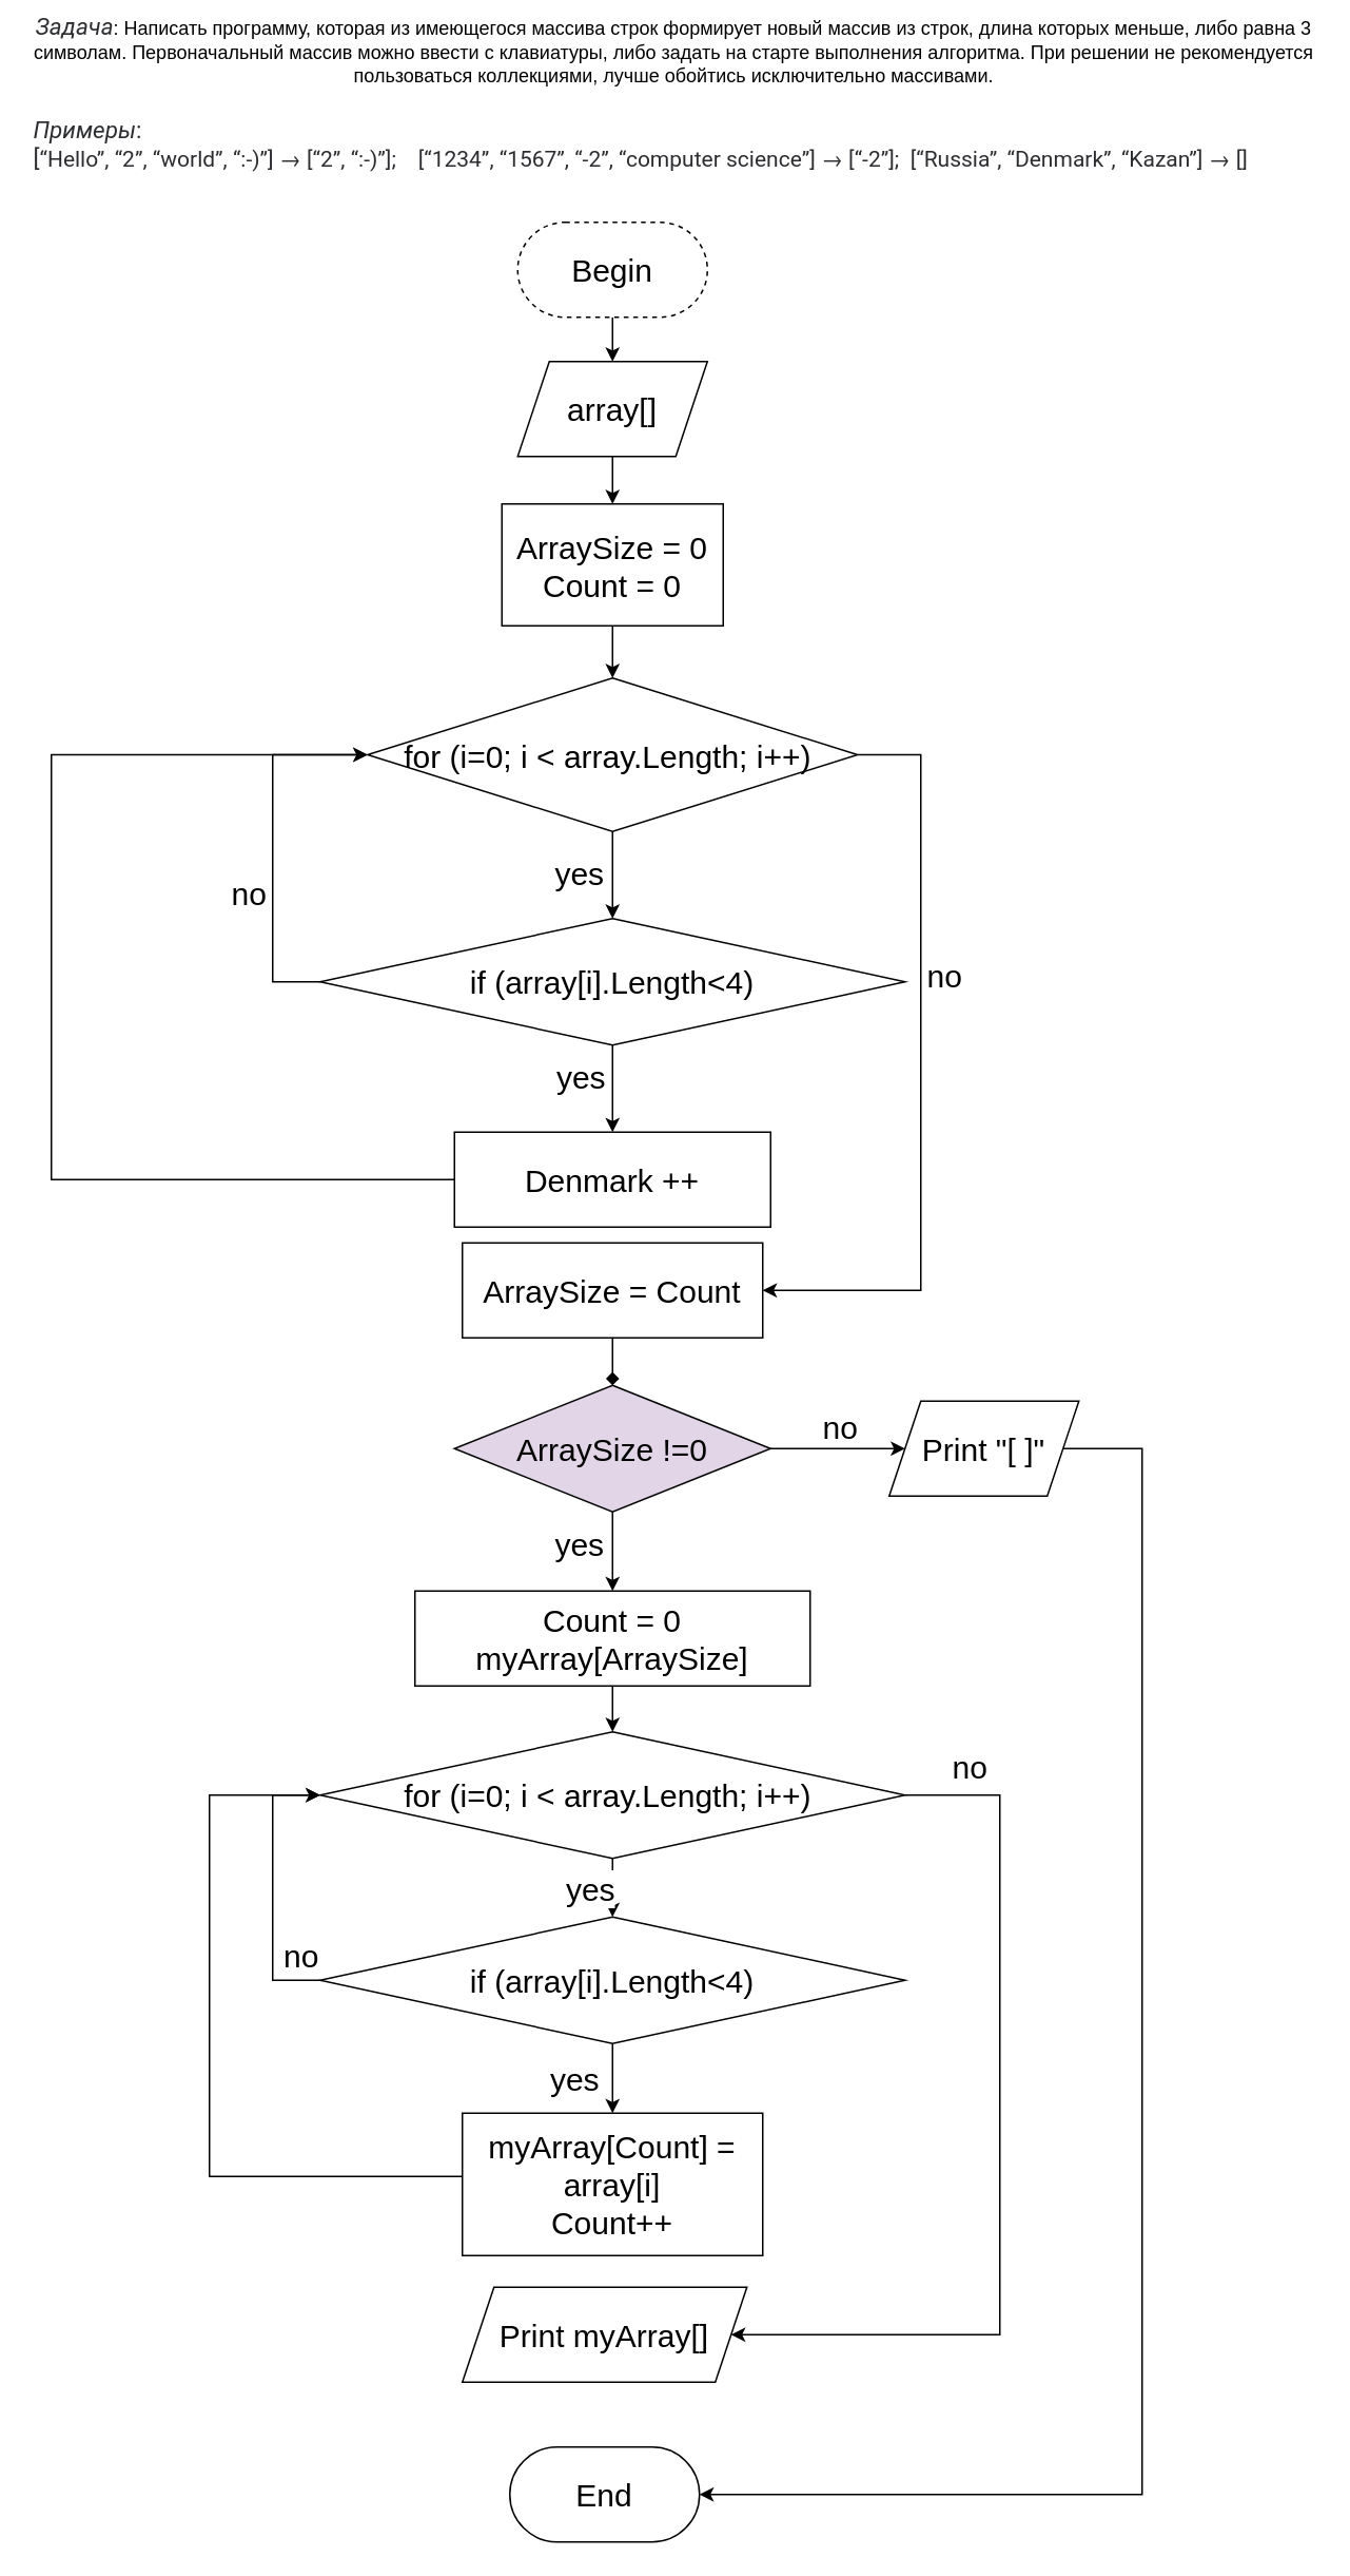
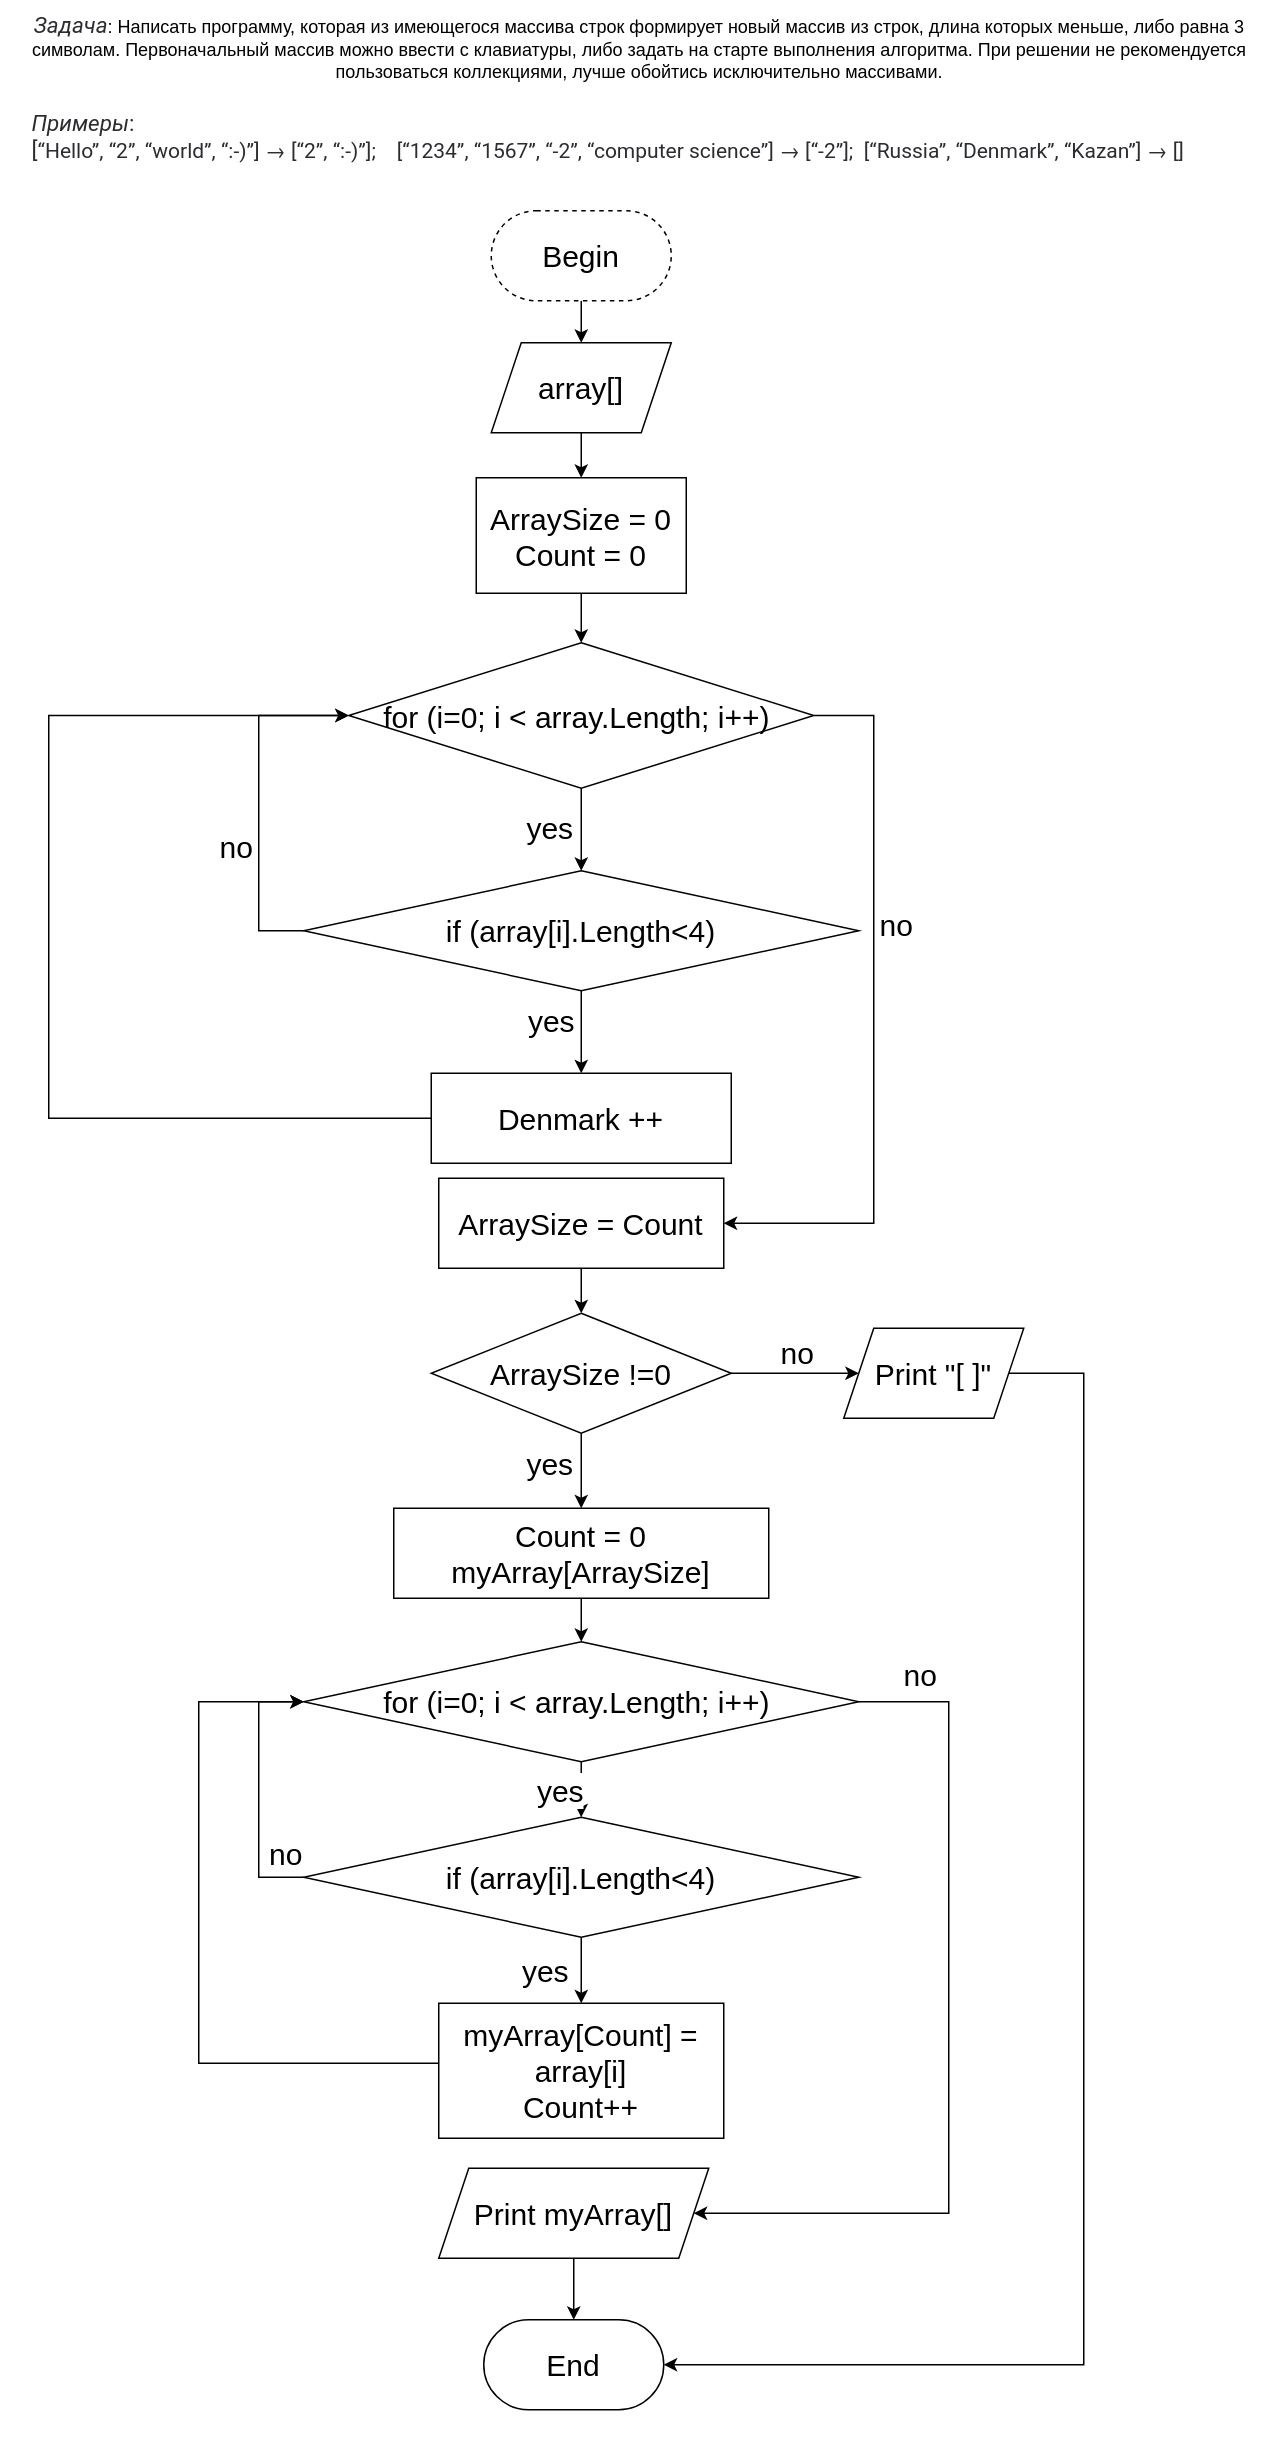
- <mxCell id="15" value="" style="edgeStyle=orthogonalEdgeStyle;rounded=0;orthogonalLoop=1;jettySize=auto;html=1;fontSize=20;endArrow=diamond;" parent="1" source="16" target="30" edge="1"><mxGeometry relative="1" as="geometry" /></mxCell>
+ <mxCell id="15" value="" style="edgeStyle=orthogonalEdgeStyle;rounded=0;orthogonalLoop=1;jettySize=auto;html=1;fontSize=20;" parent="1" source="16" target="30" edge="1"><mxGeometry relative="1" as="geometry" /></mxCell>
- <mxCell id="30" value="ArraySize !=0" style="rhombus;whiteSpace=wrap;html=1;fontSize=20;fillColor=#e1d5e7;" parent="1" vertex="1"><mxGeometry x="287" y="875" width="200" height="80" as="geometry" /></mxCell>
+ <mxCell id="30" value="ArraySize !=0" style="rhombus;whiteSpace=wrap;html=1;fontSize=20;" parent="1" vertex="1"><mxGeometry x="287" y="875" width="200" height="80" as="geometry" /></mxCell>
+ <mxCell id="45" value="" style="edgeStyle=orthogonalEdgeStyle;rounded=0;orthogonalLoop=1;jettySize=auto;html=1;fontSize=20;" parent="1" source="46" target="19" edge="1"><mxGeometry relative="1" as="geometry" /></mxCell>
